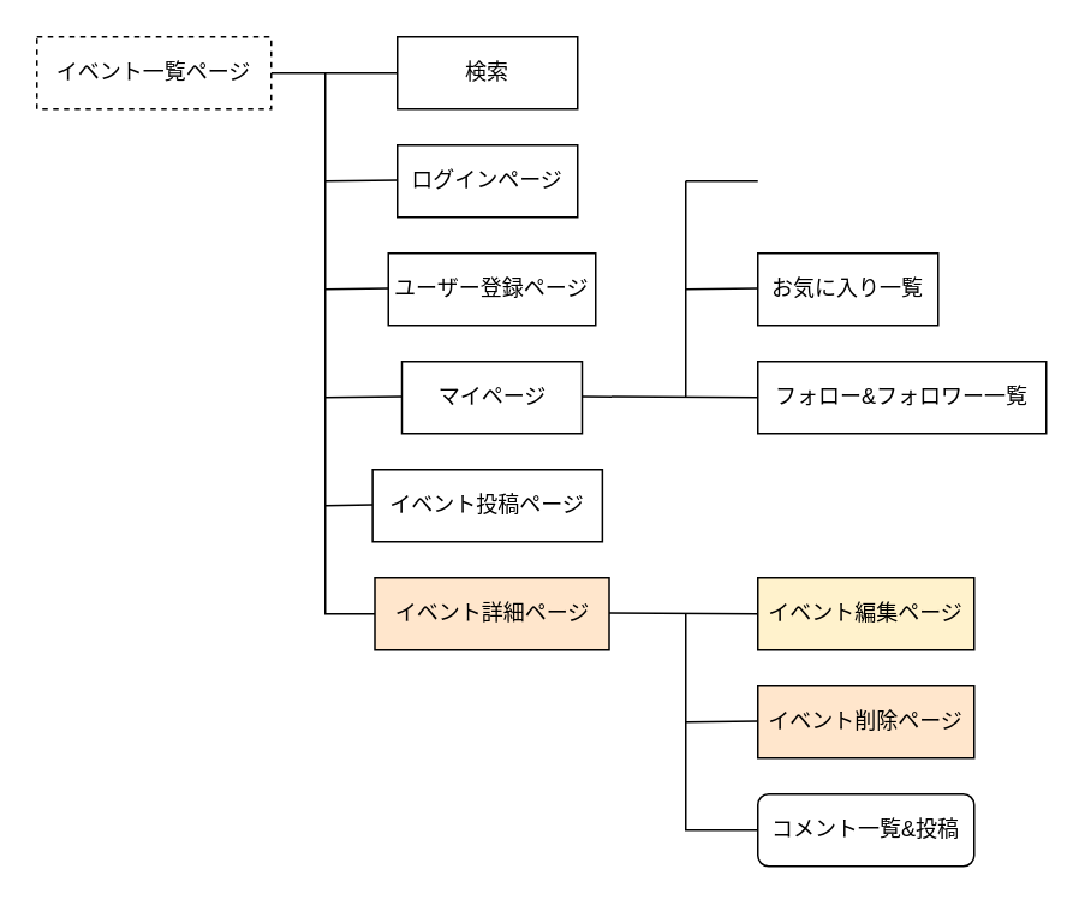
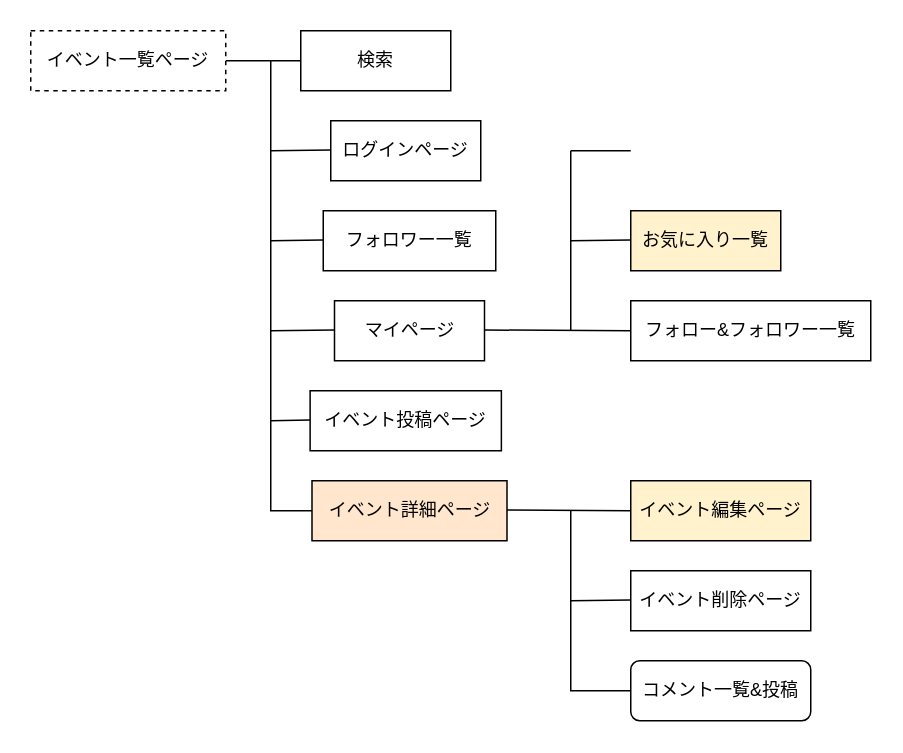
- <mxCell id="4" value="検索" style="whiteSpace=wrap;html=1;align=center;" vertex="1" parent="1"><mxGeometry x="220" y="20" width="100" height="40" as="geometry" /></mxCell>
+ <mxCell id="4" value="検索" style="whiteSpace=wrap;html=1;align=center;" vertex="1" parent="1"><mxGeometry x="200" y="20" width="100" height="40" as="geometry" /></mxCell>
- <mxCell id="6" value="ユーザー登録ページ" style="whiteSpace=wrap;html=1;align=center;" vertex="1" parent="1"><mxGeometry x="215" y="140" width="115" height="40" as="geometry" /></mxCell>
+ <mxCell id="6" value="フォロワー一覧" style="whiteSpace=wrap;html=1;align=center;" vertex="1" parent="1"><mxGeometry x="215" y="140" width="115" height="40" as="geometry" /></mxCell>
- <mxCell id="16" value="お気に入り一覧" style="whiteSpace=wrap;html=1;align=center;" vertex="1" parent="1"><mxGeometry x="420" y="140" width="100" height="40" as="geometry" /></mxCell>
+ <mxCell id="16" value="お気に入り一覧" style="whiteSpace=wrap;html=1;align=center;fillColor=#fff2cc;" vertex="1" parent="1"><mxGeometry x="420" y="140" width="100" height="40" as="geometry" /></mxCell>
- <mxCell id="22" value="イベント削除ページ" style="whiteSpace=wrap;html=1;align=center;fillColor=#ffe6cc;" vertex="1" parent="1"><mxGeometry x="420" y="380" width="120" height="40" as="geometry" /></mxCell>
+ <mxCell id="22" value="イベント削除ページ" style="whiteSpace=wrap;html=1;align=center;" vertex="1" parent="1"><mxGeometry x="420" y="380" width="120" height="40" as="geometry" /></mxCell>
